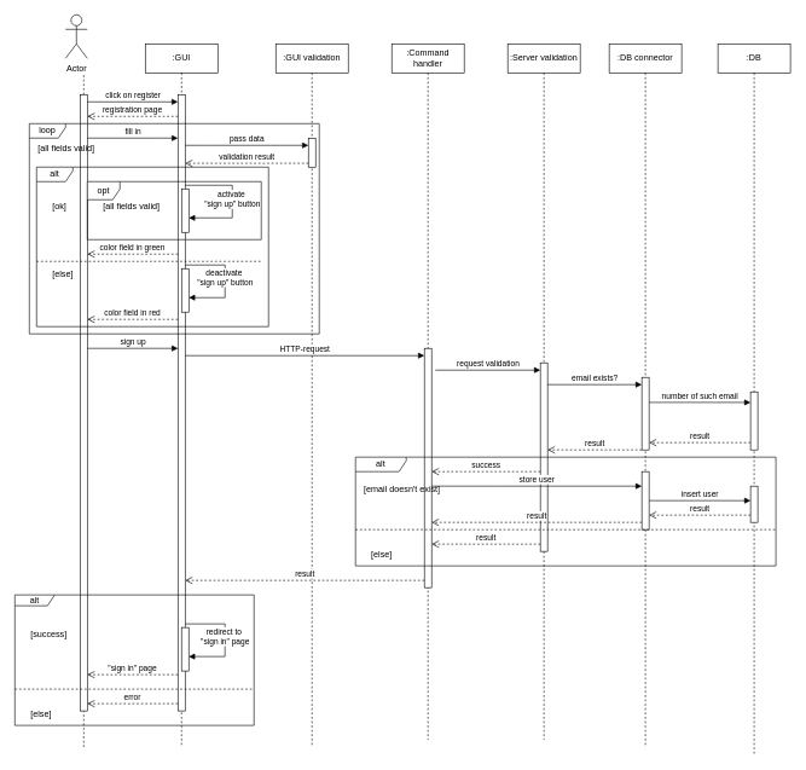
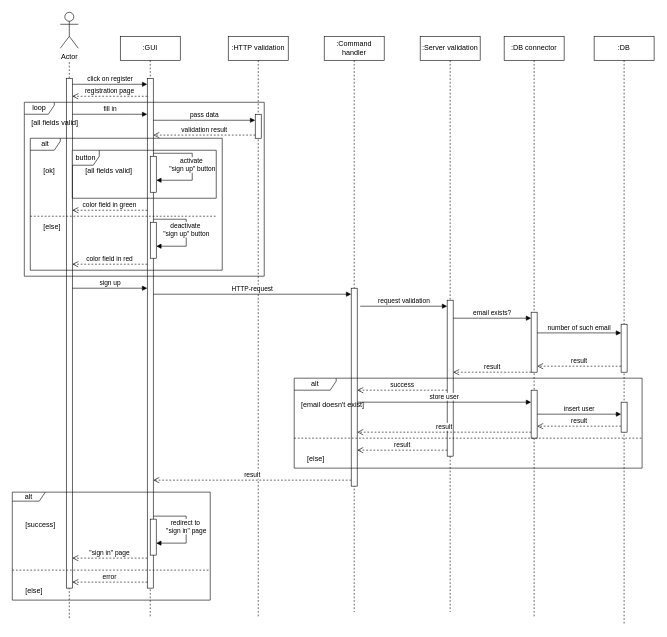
- <mxCell id="8" value="Actor" style="shape=umlActor;verticalLabelPosition=bottom;verticalAlign=top;html=1;outlineConnect=0;" parent="1" vertex="1"><mxGeometry x="90" y="20" width="30" height="60" as="geometry" /></mxCell>
+ <mxCell id="8" value="Actor" style="shape=umlActor;verticalLabelPosition=bottom;verticalAlign=top;html=1;outlineConnect=0;" parent="1" vertex="1"><mxGeometry x="100" y="20" width="30" height="60" as="geometry" /></mxCell>
- <mxCell id="6" value=":GUI validation" style="shape=umlLifeline;perimeter=lifelinePerimeter;whiteSpace=wrap;html=1;container=0;dropTarget=0;collapsible=0;recursiveResize=0;outlineConnect=0;portConstraint=eastwest;newEdgeStyle={&quot;edgeStyle&quot;:&quot;elbowEdgeStyle&quot;,&quot;elbow&quot;:&quot;vertical&quot;,&quot;curved&quot;:0,&quot;rounded&quot;:0};" parent="1" vertex="1"><mxGeometry x="380" y="60" width="100" height="970" as="geometry" /></mxCell>
+ <mxCell id="6" value=":HTTP validation" style="shape=umlLifeline;perimeter=lifelinePerimeter;whiteSpace=wrap;html=1;container=0;dropTarget=0;collapsible=0;recursiveResize=0;outlineConnect=0;portConstraint=eastwest;newEdgeStyle={&quot;edgeStyle&quot;:&quot;elbowEdgeStyle&quot;,&quot;elbow&quot;:&quot;vertical&quot;,&quot;curved&quot;:0,&quot;rounded&quot;:0};" parent="1" vertex="1"><mxGeometry x="380" y="60" width="100" height="970" as="geometry" /></mxCell>
- <mxCell id="28" value="opt" style="shape=umlFrame;whiteSpace=wrap;html=1;pointerEvents=0;recursiveResize=0;container=1;collapsible=0;width=45;height=25;" parent="25" vertex="1"><mxGeometry x="70" y="20" width="240" height="80" as="geometry" /></mxCell>
+ <mxCell id="28" value="button" style="shape=umlFrame;whiteSpace=wrap;html=1;pointerEvents=0;recursiveResize=0;container=1;collapsible=0;width=45;height=25;" parent="25" vertex="1"><mxGeometry x="70" y="20" width="240" height="80" as="geometry" /></mxCell>
